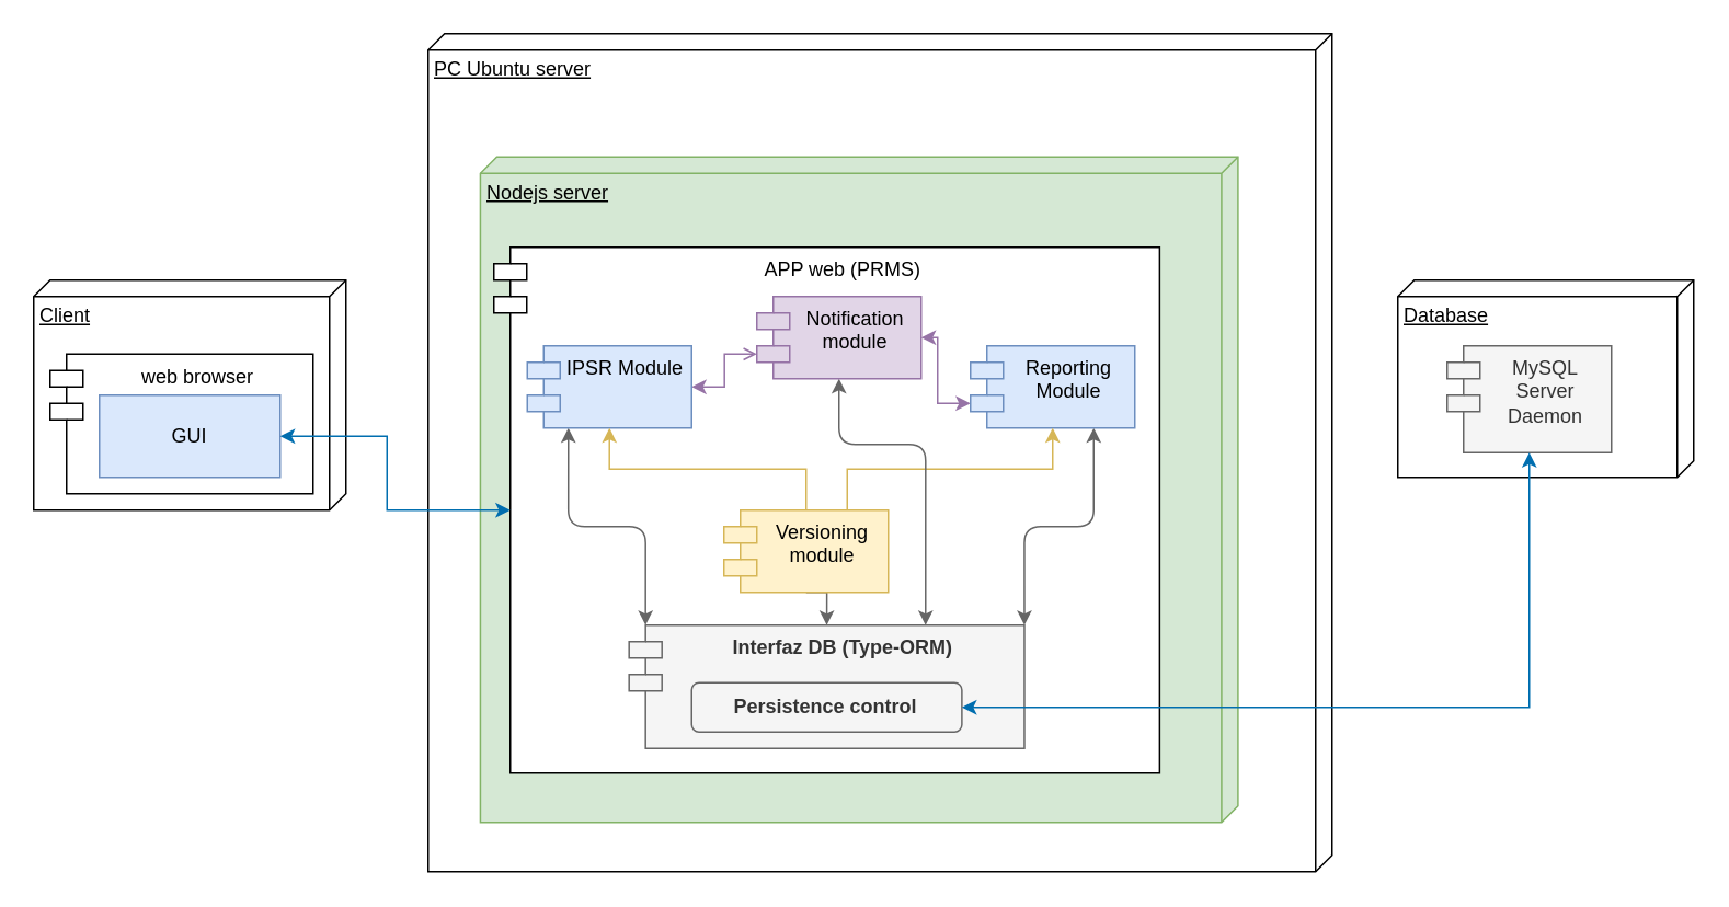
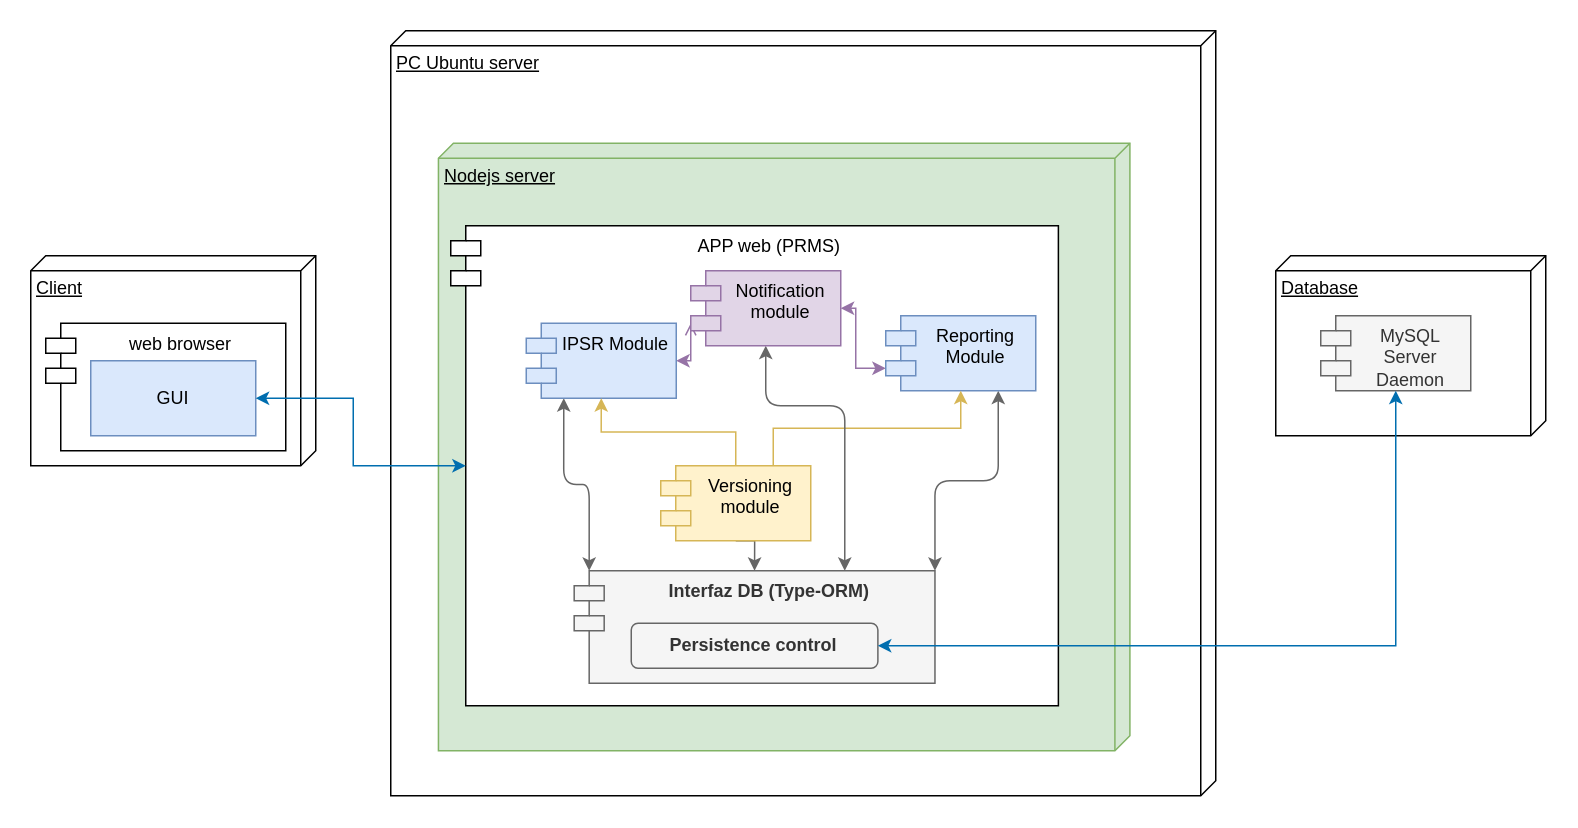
- <mxCell id="10" value="IPSR Module" style="shape=module;align=left;spacingLeft=20;align=center;verticalAlign=top;whiteSpace=wrap;html=1;fillColor=#dae8fc;strokeColor=#6c8ebf;" vertex="1" parent="2"><mxGeometry x="60.34" y="190" width="100" height="50" as="geometry" /></mxCell>
+ <mxCell id="10" value="IPSR Module" style="shape=module;align=left;spacingLeft=20;align=center;verticalAlign=top;whiteSpace=wrap;html=1;fillColor=#dae8fc;strokeColor=#6c8ebf;" vertex="1" parent="2"><mxGeometry x="90.34" y="195" width="100" height="50" as="geometry" /></mxCell>
- <mxCell id="22" value="MySQL Server Daemon" style="shape=module;align=left;spacingLeft=20;align=center;verticalAlign=top;whiteSpace=wrap;html=1;fillColor=#f5f5f5;fontColor=#333333;strokeColor=#666666;" vertex="1" parent="20"><mxGeometry x="30" y="40" width="100" height="65" as="geometry" /></mxCell>
+ <mxCell id="22" value="MySQL Server Daemon" style="shape=module;align=left;spacingLeft=20;align=center;verticalAlign=top;whiteSpace=wrap;html=1;fillColor=#f5f5f5;fontColor=#333333;strokeColor=#666666;" vertex="1" parent="20"><mxGeometry x="30" y="40" width="100" height="50" as="geometry" /></mxCell>
